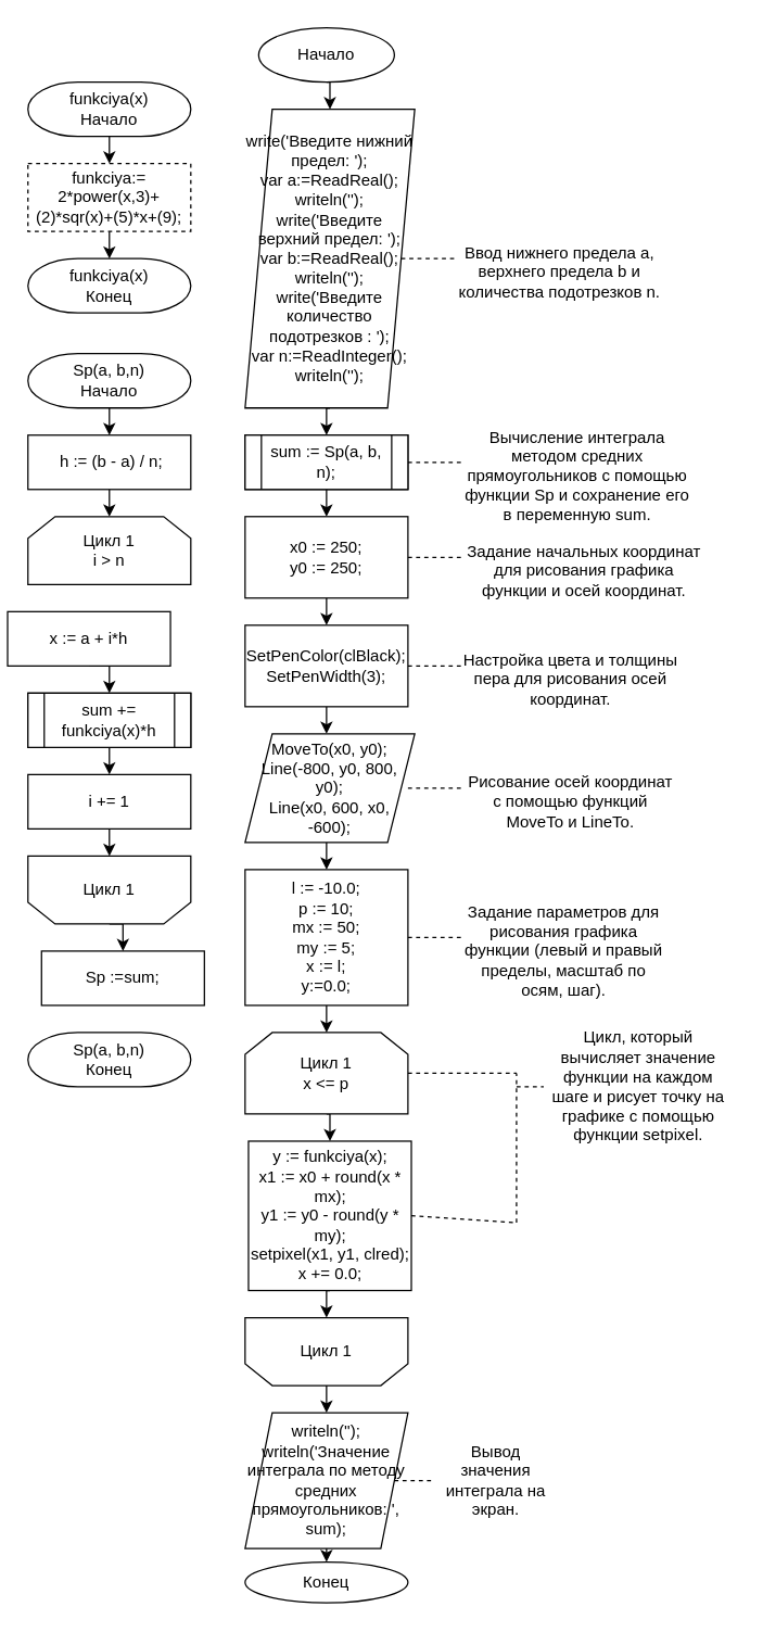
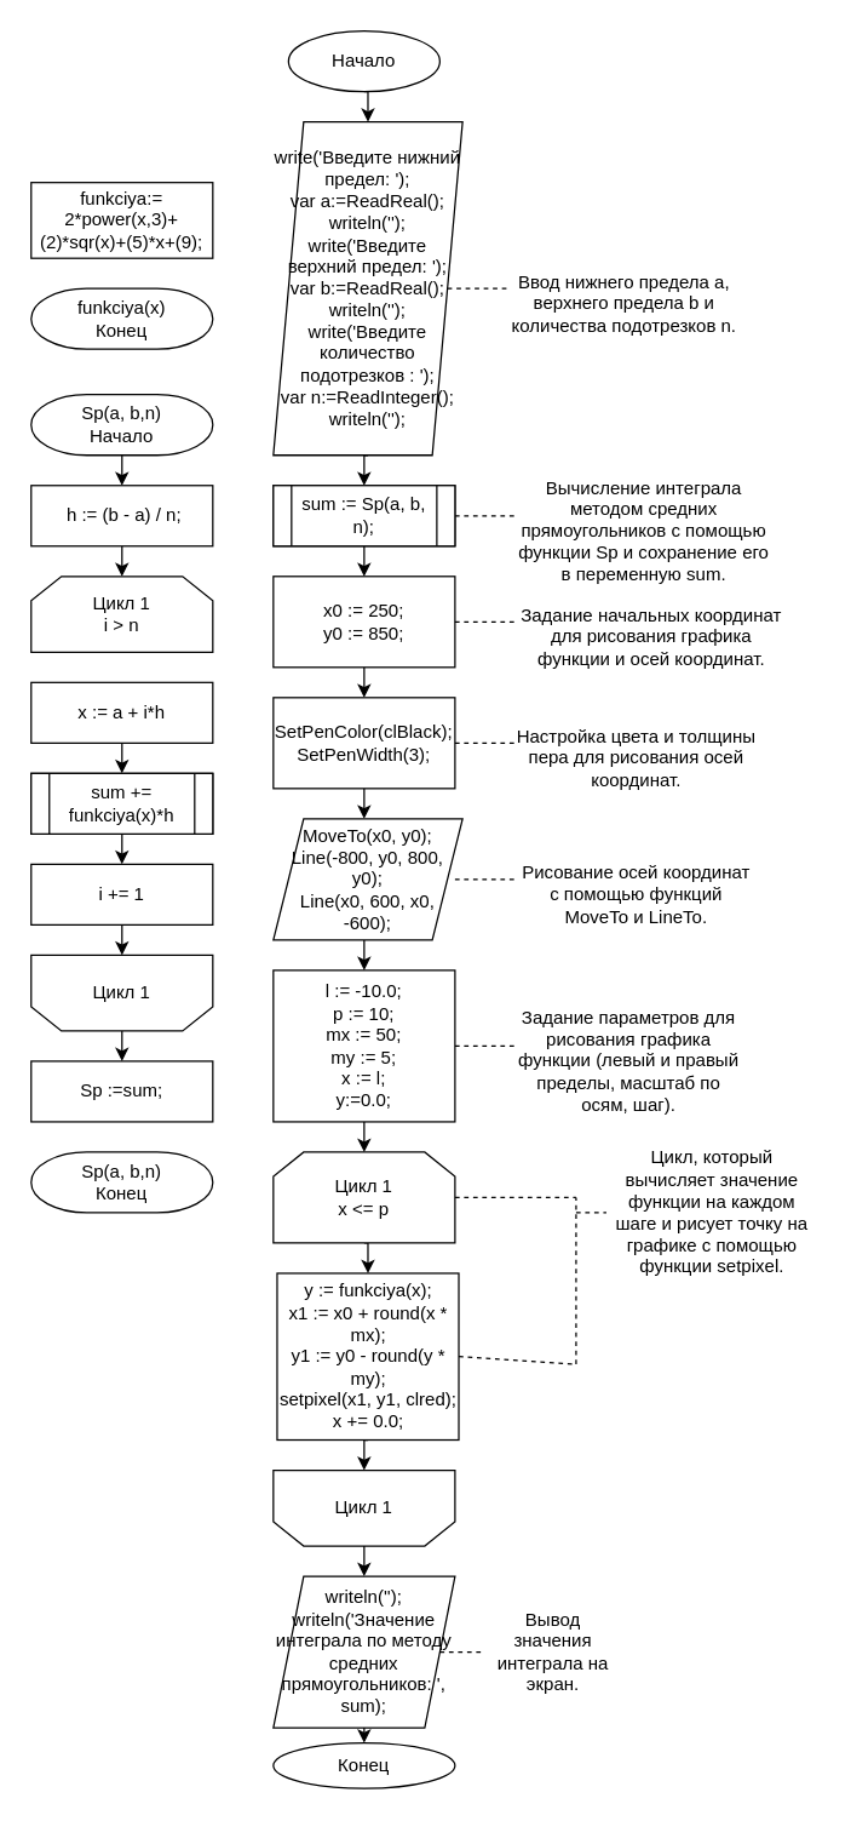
- <mxCell id="3" value="funkciya(x)&lt;br&gt;Начало" style="strokeWidth=1;html=1;shape=mxgraph.flowchart.terminator;whiteSpace=wrap;" parent="1" vertex="1"><mxGeometry x="20" y="60" width="120" height="40" as="geometry" /></mxCell>
- <mxCell id="2" style="edgeStyle=orthogonalEdgeStyle;rounded=0;orthogonalLoop=1;jettySize=auto;html=1;exitX=0.5;exitY=1;exitDx=0;exitDy=0;exitPerimeter=0;entryX=0.5;entryY=0;entryDx=0;entryDy=0;" parent="1" source="3" target="4" edge="1"><mxGeometry relative="1" as="geometry" /></mxCell>
- <mxCell id="4" value="funkciya:= 2*power(x,3)+(2)*sqr(x)+(5)*x+(9);" style="rounded=0;whiteSpace=wrap;html=1;dashed=1;" parent="1" vertex="1"><mxGeometry x="20" y="120" width="120" height="50" as="geometry" /></mxCell>
+ <mxCell id="4" value="funkciya:= 2*power(x,3)+(2)*sqr(x)+(5)*x+(9);" style="rounded=0;whiteSpace=wrap;html=1;" parent="1" vertex="1"><mxGeometry x="20" y="120" width="120" height="50" as="geometry" /></mxCell>
- <mxCell id="6" style="edgeStyle=orthogonalEdgeStyle;rounded=0;orthogonalLoop=1;jettySize=auto;html=1;exitX=0.5;exitY=1;exitDx=0;exitDy=0;entryX=0.5;entryY=0;entryDx=0;entryDy=0;entryPerimeter=0;" parent="1" source="4" target="5" edge="1"><mxGeometry relative="1" as="geometry" /></mxCell>
- <mxCell id="31" value="&lt;div&gt;x0 := 250;&lt;/div&gt;&lt;div&gt;&lt;span style=&quot;background-color: initial;&quot;&gt;y0 := 250;&lt;/span&gt;&lt;/div&gt;" style="rounded=0;whiteSpace=wrap;html=1;" parent="1" vertex="1"><mxGeometry x="180" y="380" width="120" height="60" as="geometry" /></mxCell>
+ <mxCell id="31" value="&lt;div&gt;x0 := 250;&lt;/div&gt;&lt;div&gt;&lt;span style=&quot;background-color: initial;&quot;&gt;y0 := 850;&lt;/span&gt;&lt;/div&gt;" style="rounded=0;whiteSpace=wrap;html=1;" parent="1" vertex="1"><mxGeometry x="180" y="380" width="120" height="60" as="geometry" /></mxCell>
- <mxCell id="13" value="x := a + i*h" style="rounded=0;whiteSpace=wrap;html=1;" parent="1" vertex="1"><mxGeometry x="5" y="450" width="120" height="40" as="geometry" /></mxCell>
+ <mxCell id="13" value="x := a + i*h" style="rounded=0;whiteSpace=wrap;html=1;" parent="1" vertex="1"><mxGeometry x="20" y="450" width="120" height="40" as="geometry" /></mxCell>
- <mxCell id="20" value="Sp :=sum;" style="rounded=0;whiteSpace=wrap;html=1;" parent="1" vertex="1"><mxGeometry x="30" y="700" width="120" height="40" as="geometry" /></mxCell>
+ <mxCell id="20" value="Sp :=sum;" style="rounded=0;whiteSpace=wrap;html=1;" parent="1" vertex="1"><mxGeometry x="20" y="700" width="120" height="40" as="geometry" /></mxCell>
